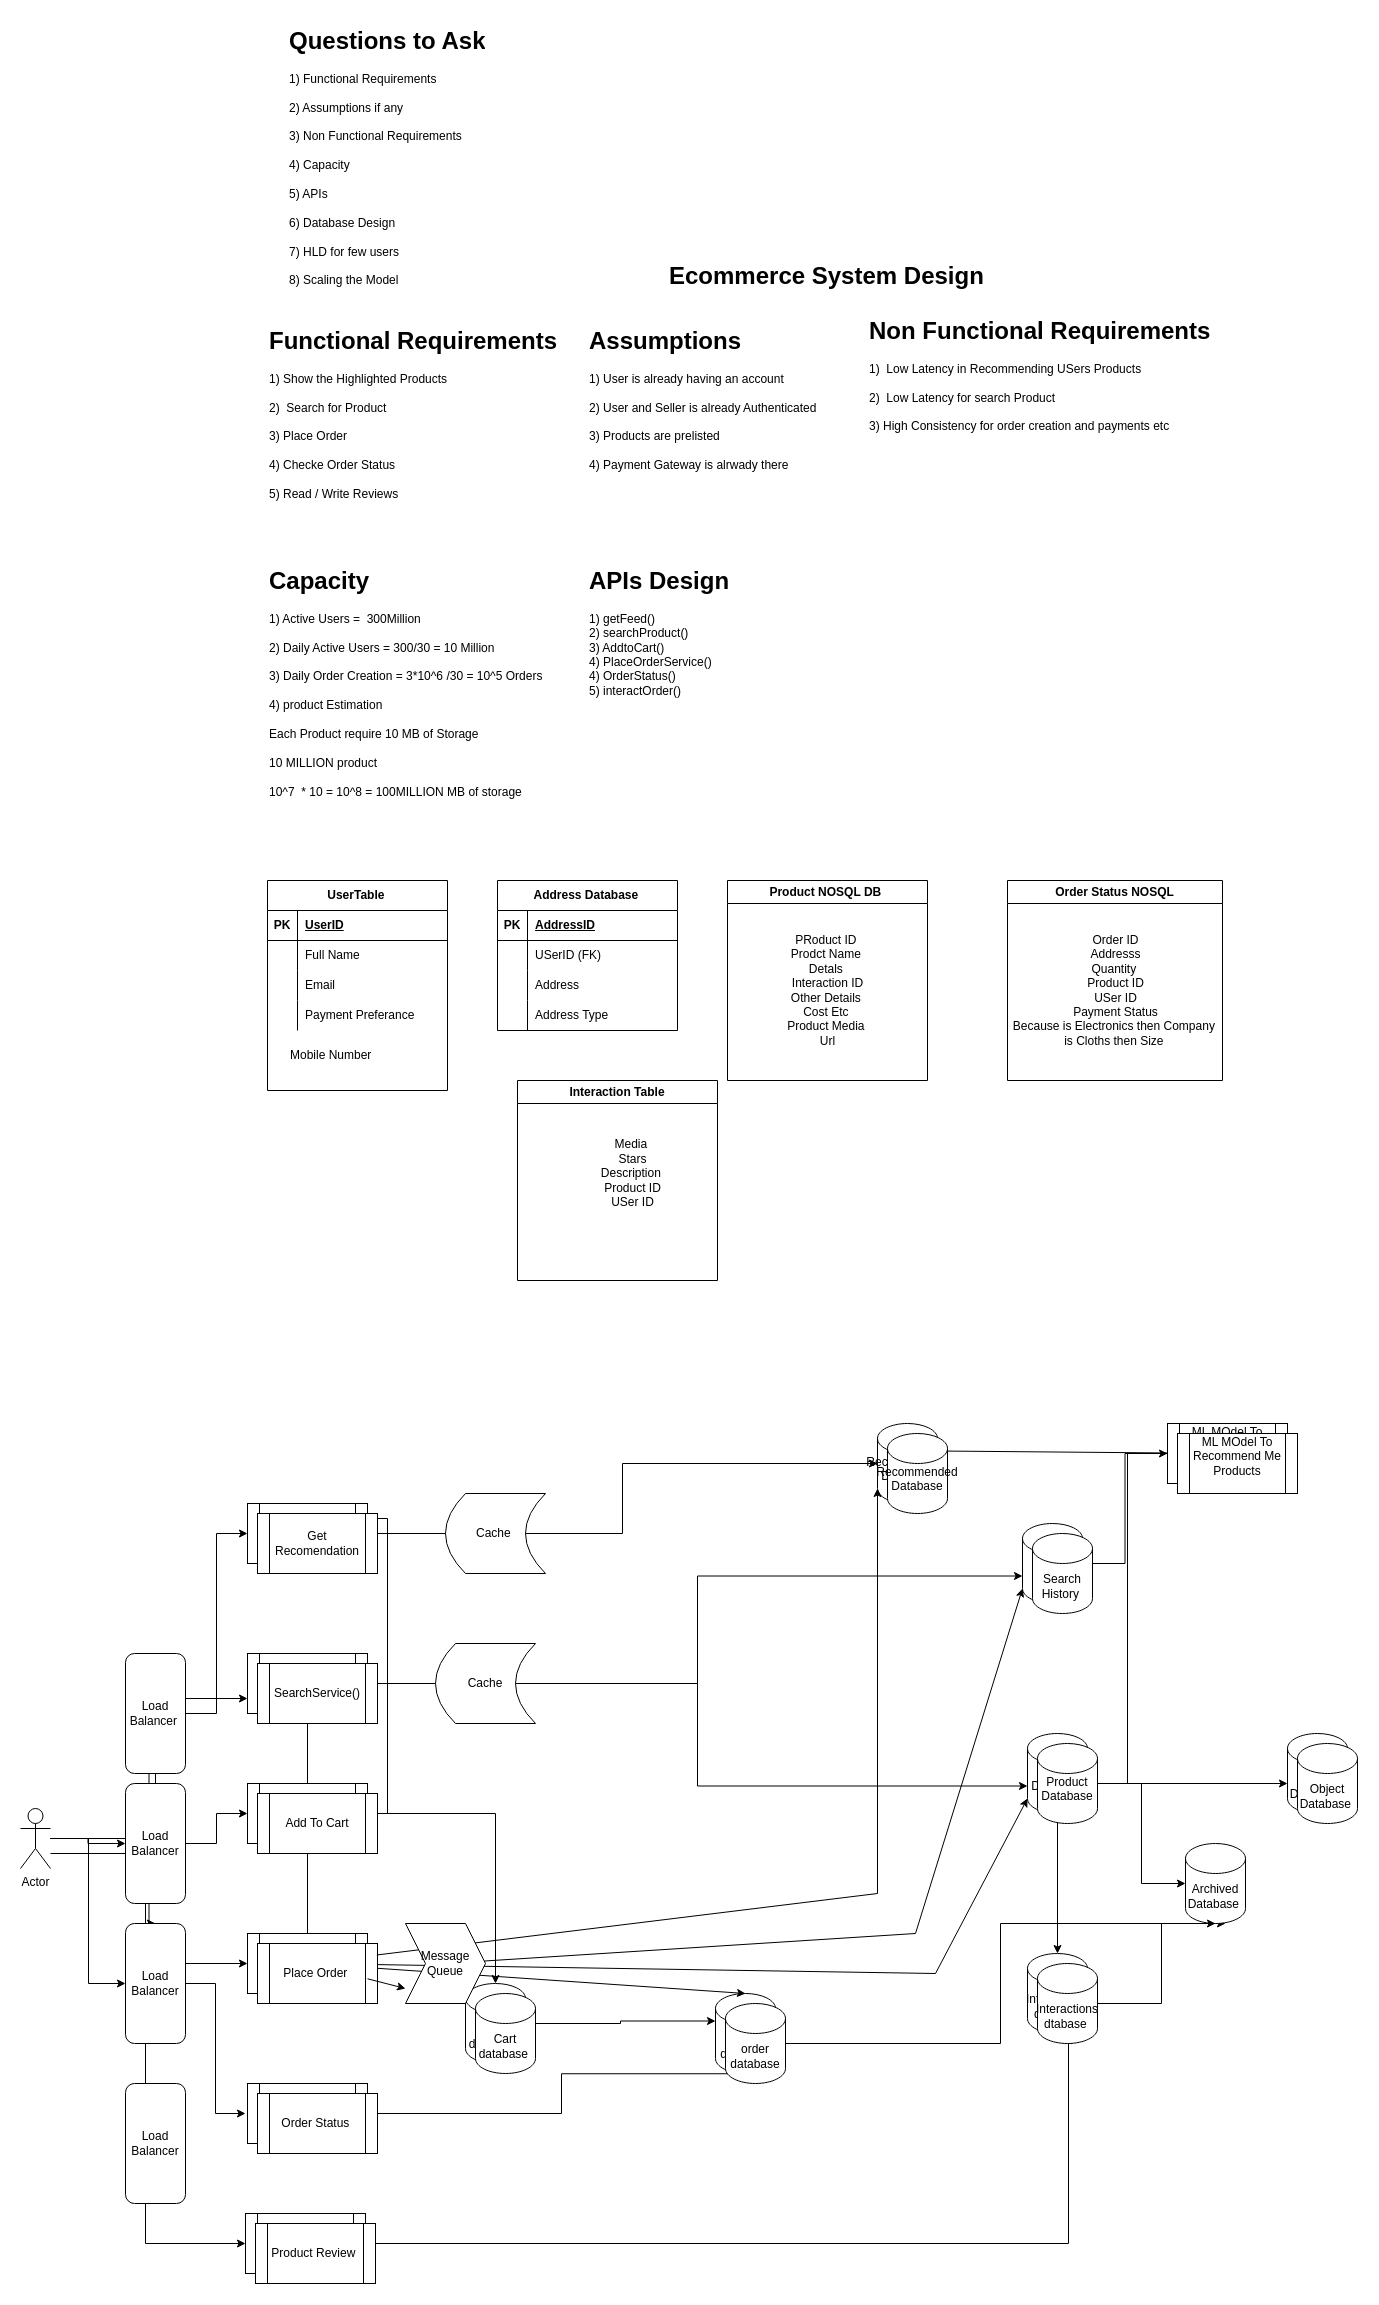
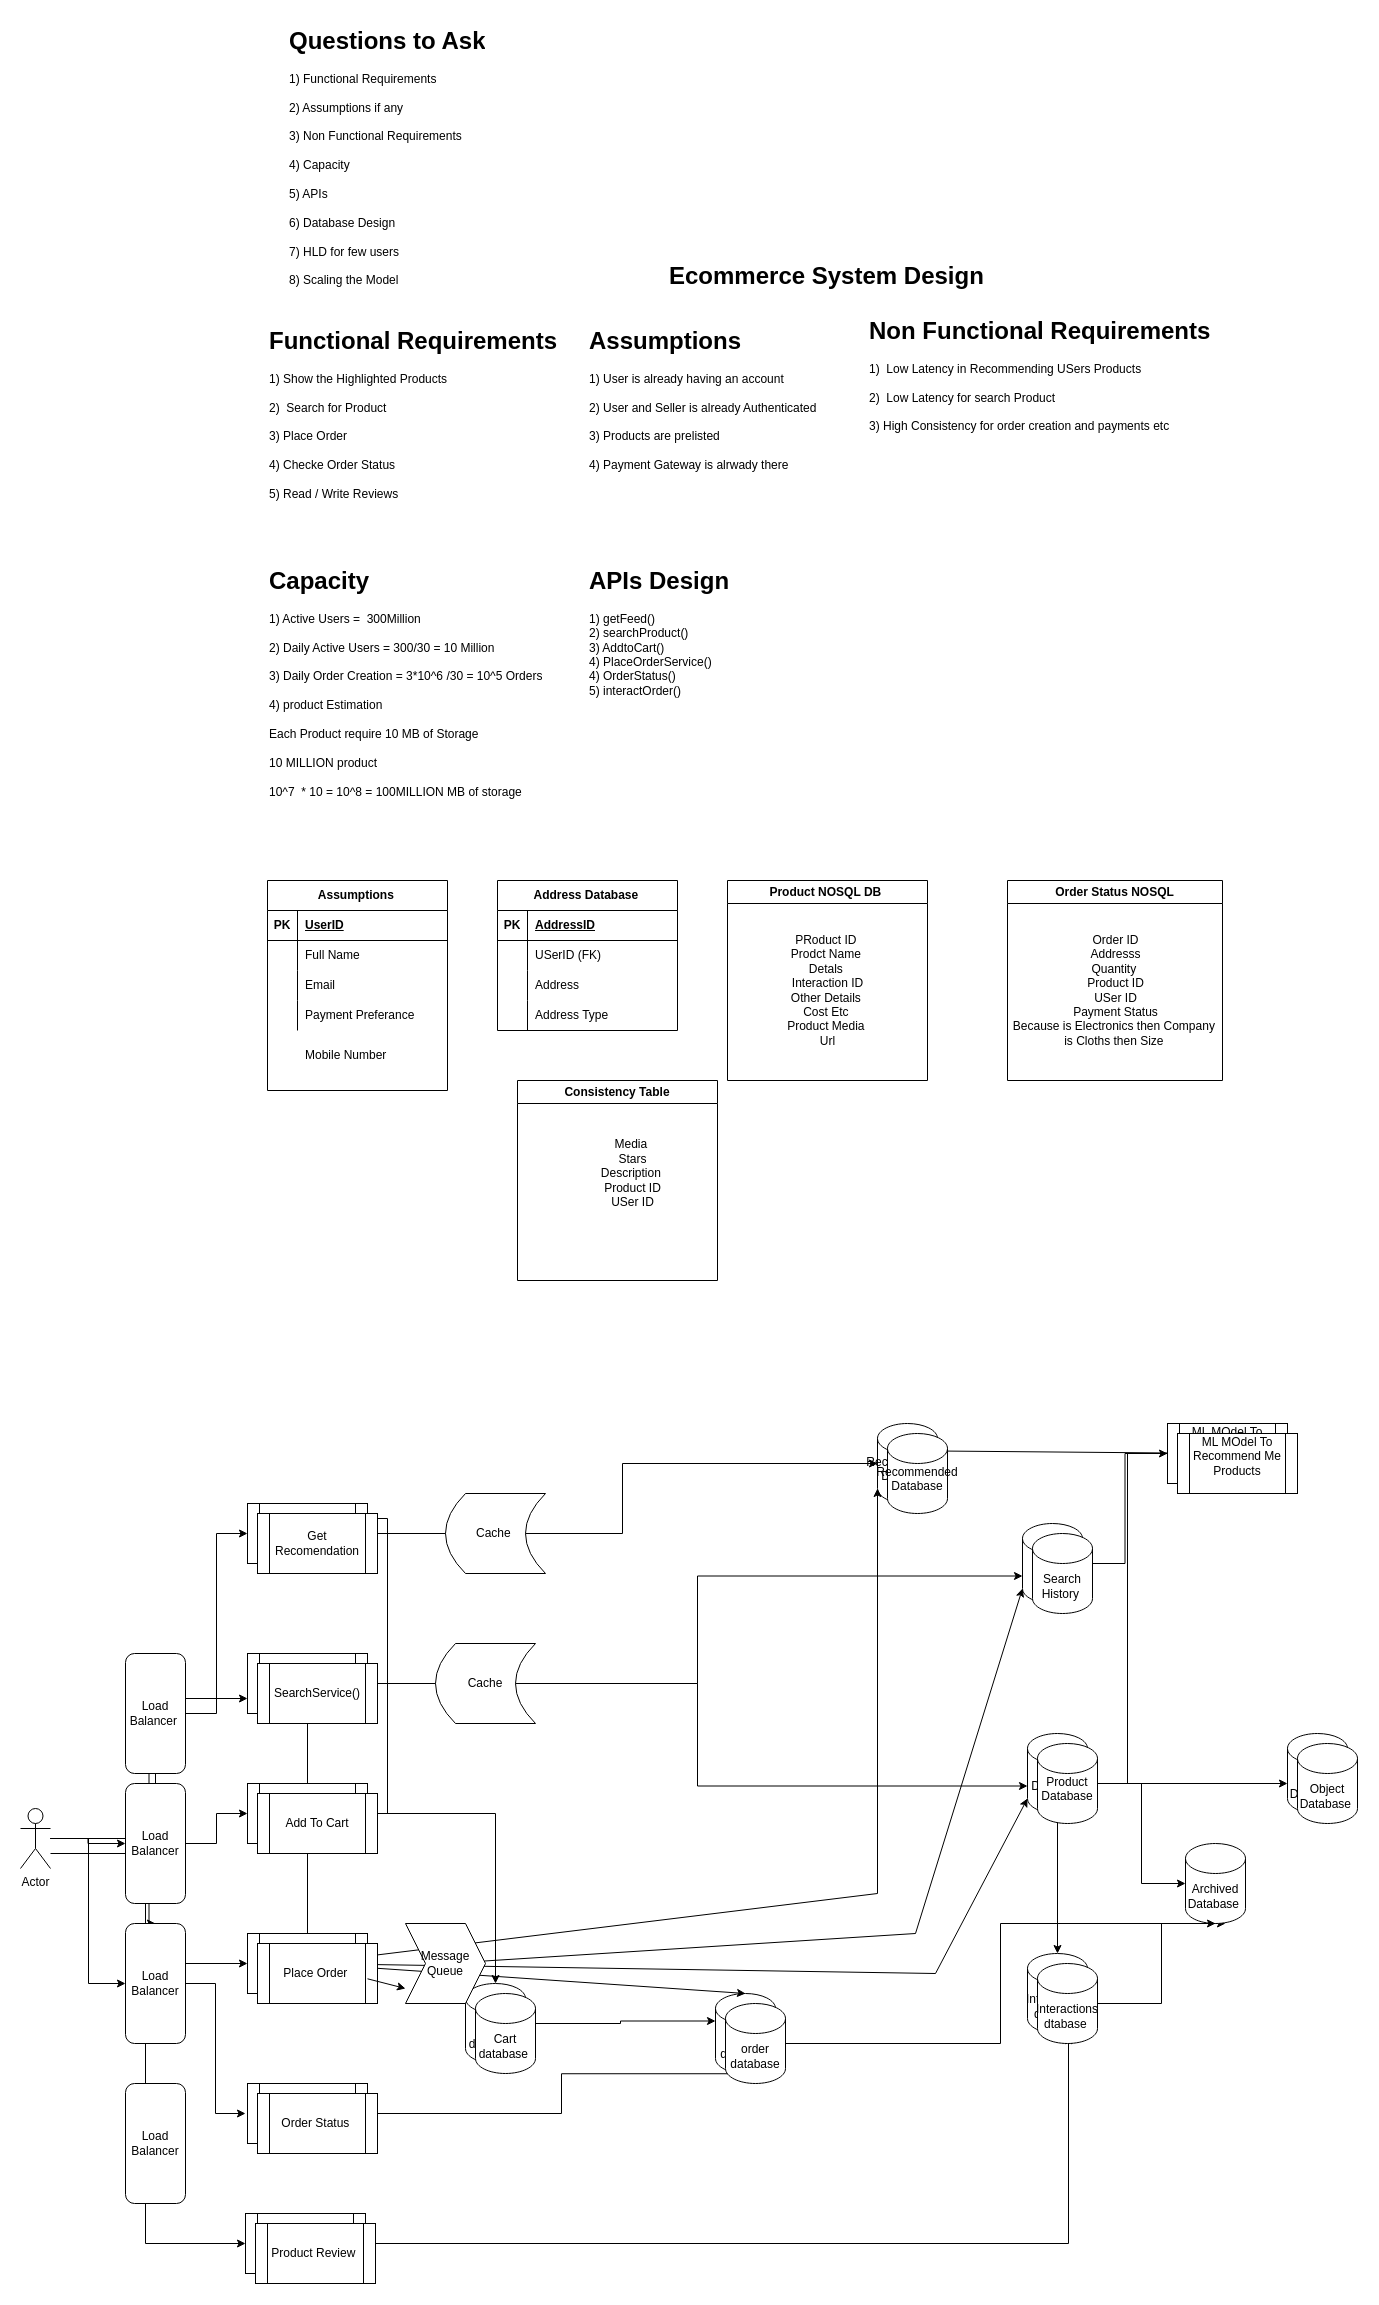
- <mxCell id="9" value="UserTable&amp;nbsp;" style="shape=table;startSize=30;container=1;collapsible=1;childLayout=tableLayout;fixedRows=1;rowLines=0;fontStyle=1;align=center;resizeLast=1;html=1;" vertex="1" parent="1"><mxGeometry x="267" y="880" width="180" height="210" as="geometry" /></mxCell>
+ <mxCell id="9" value="Assumptions&amp;nbsp;" style="shape=table;startSize=30;container=1;collapsible=1;childLayout=tableLayout;fixedRows=1;rowLines=0;fontStyle=1;align=center;resizeLast=1;html=1;" vertex="1" parent="1"><mxGeometry x="267" y="880" width="180" height="210" as="geometry" /></mxCell>
- <mxCell id="22" value="Mobile Number&amp;nbsp;" style="shape=partialRectangle;connectable=0;fillColor=none;top=0;left=0;bottom=0;right=0;align=left;spacingLeft=6;overflow=hidden;whiteSpace=wrap;html=1;" vertex="1" parent="1"><mxGeometry x="282" y="1040" width="150" height="30" as="geometry"><mxRectangle width="150" height="30" as="alternateBounds" /></mxGeometry></mxCell>
+ <mxCell id="22" value="Mobile Number&amp;nbsp;" style="shape=partialRectangle;connectable=0;fillColor=none;top=0;left=0;bottom=0;right=0;align=left;spacingLeft=6;overflow=hidden;whiteSpace=wrap;html=1;" vertex="1" parent="1"><mxGeometry x="297" y="1040" width="150" height="30" as="geometry"><mxRectangle width="150" height="30" as="alternateBounds" /></mxGeometry></mxCell>
- <mxCell id="40" value="Interaction Table" style="swimlane;whiteSpace=wrap;html=1;" vertex="1" parent="1"><mxGeometry x="517" y="1080" width="200" height="200" as="geometry" /></mxCell>
+ <mxCell id="40" value="Consistency Table" style="swimlane;whiteSpace=wrap;html=1;" vertex="1" parent="1"><mxGeometry x="517" y="1080" width="200" height="200" as="geometry" /></mxCell>
